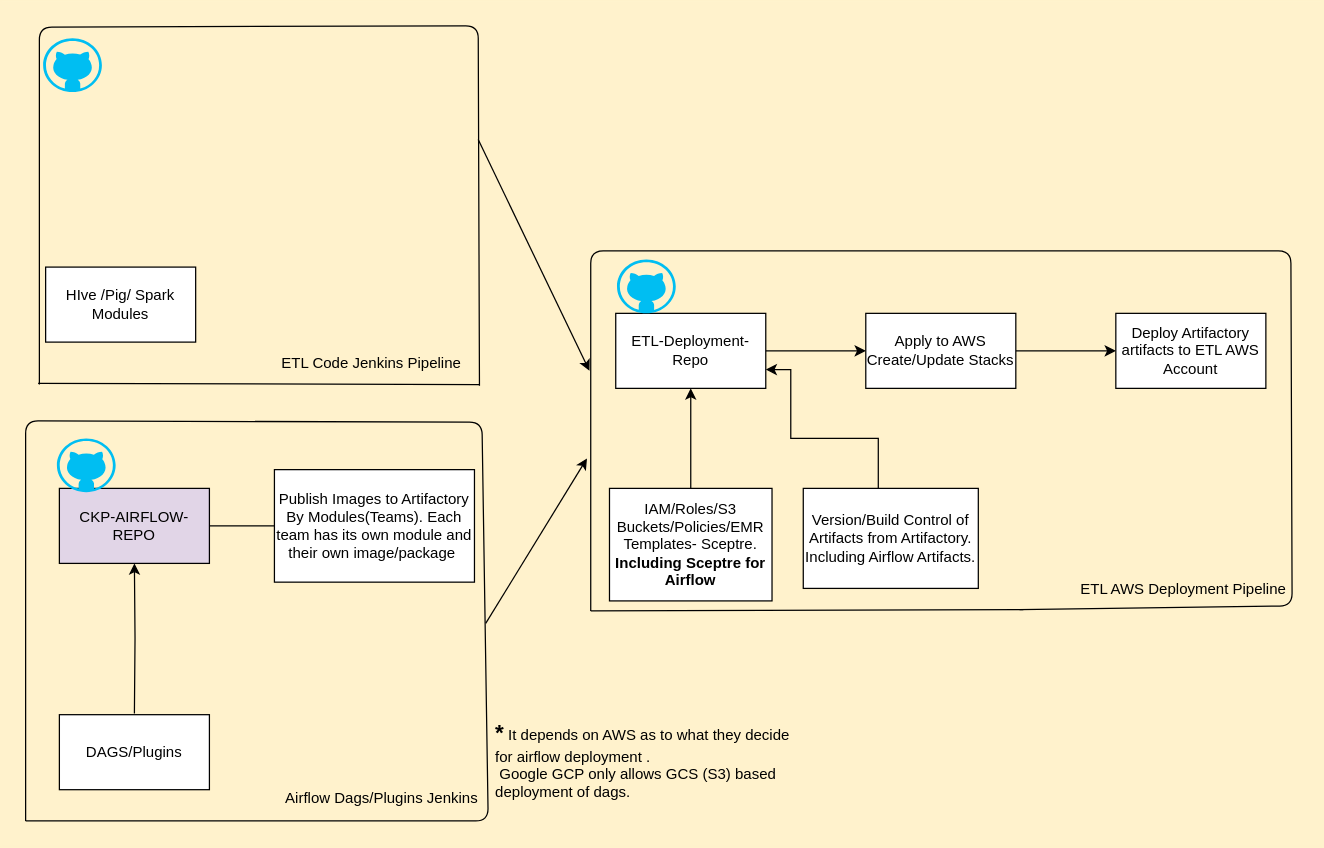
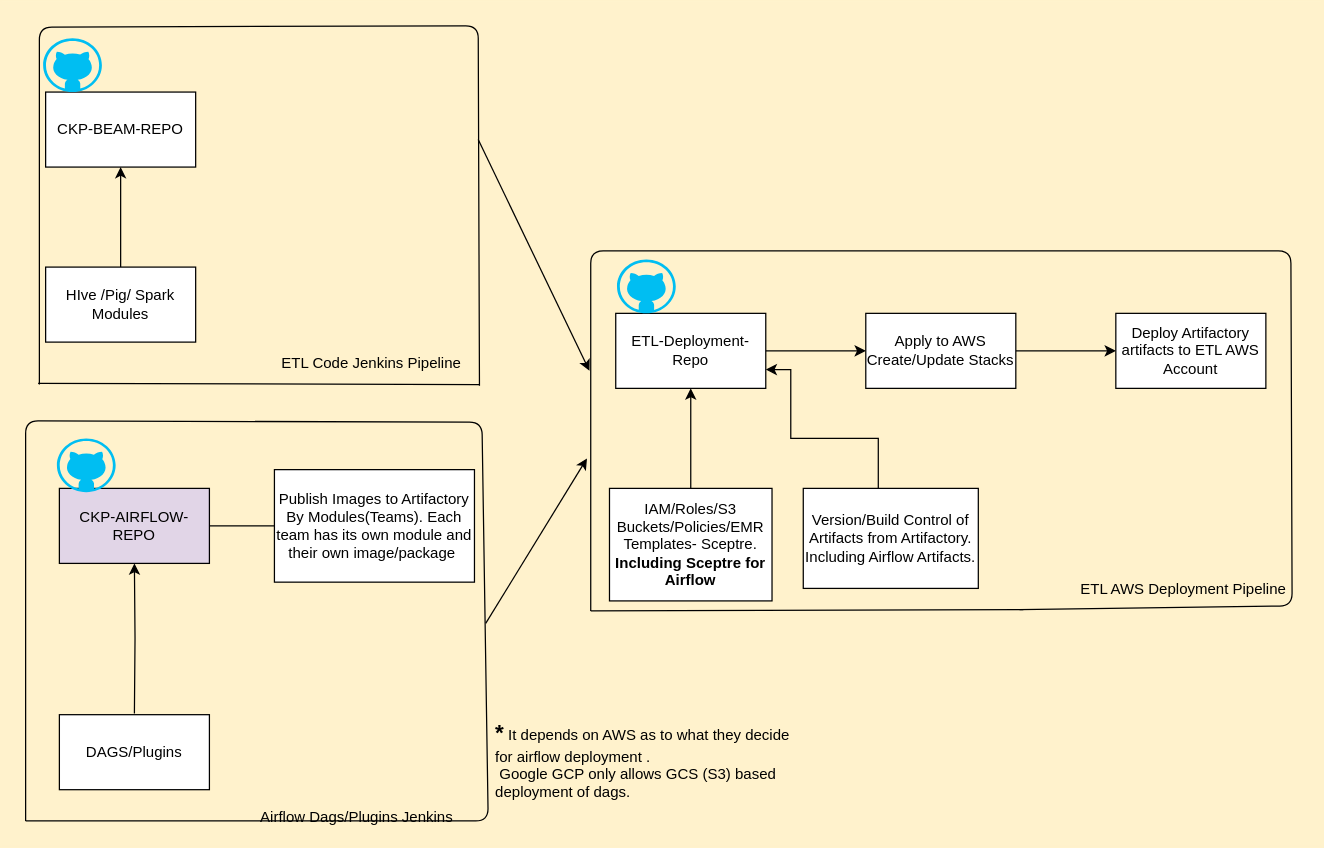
+ <mxCell id="2" value="CKP-BEAM-REPO" style="rounded=0;whiteSpace=wrap;html=1;" parent="1" vertex="1"><mxGeometry x="36" y="73" width="120" height="60" as="geometry" /></mxCell>
+ <mxCell id="3" value="" style="edgeStyle=orthogonalEdgeStyle;rounded=0;orthogonalLoop=1;jettySize=auto;html=1;" parent="1" source="4" target="2" edge="1"><mxGeometry relative="1" as="geometry" /></mxCell>
- <mxCell id="34" value="Airflow Dags/Plugins Jenkins" style="text;html=1;resizable=0;points=[];autosize=1;align=left;verticalAlign=top;spacingTop=-4;" vertex="1" parent="1"><mxGeometry x="226" y="627.5" width="164" height="14" as="geometry" /></mxCell>
+ <mxCell id="34" value="Airflow Dags/Plugins Jenkins" style="text;html=1;resizable=0;points=[];autosize=1;align=left;verticalAlign=top;spacingTop=-4;" vertex="1" parent="1"><mxGeometry x="206" y="642.5" width="164" height="14" as="geometry" /></mxCell>
